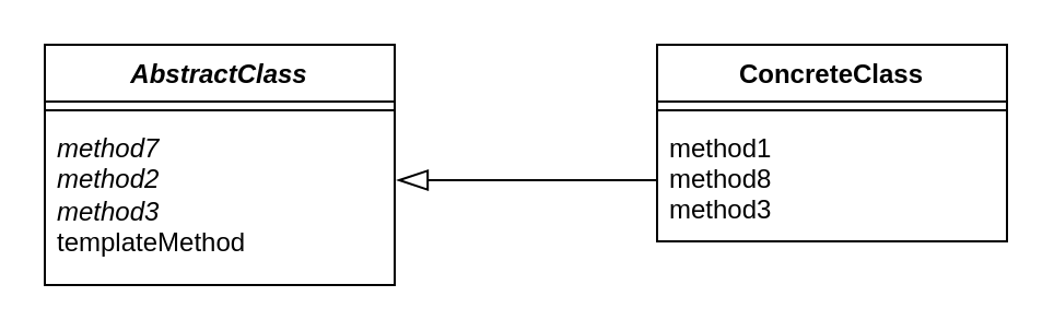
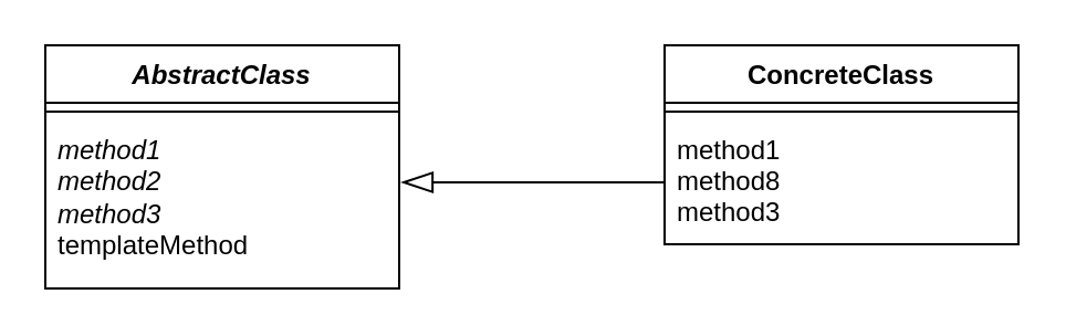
- <mxCell id="4" value="&lt;i&gt;method7&lt;br&gt;method2&lt;br&gt;method3&lt;/i&gt;&lt;br&gt;templateMethod" style="text;strokeColor=none;fillColor=none;align=left;verticalAlign=top;spacingLeft=4;spacingRight=4;overflow=hidden;rotatable=0;points=[[0,0.5],[1,0.5]];portConstraint=eastwest;html=1;" parent="2" vertex="1"><mxGeometry y="34" width="160" height="76" as="geometry" /></mxCell>
+ <mxCell id="4" value="&lt;i&gt;method1&lt;br&gt;method2&lt;br&gt;method3&lt;/i&gt;&lt;br&gt;templateMethod" style="text;strokeColor=none;fillColor=none;align=left;verticalAlign=top;spacingLeft=4;spacingRight=4;overflow=hidden;rotatable=0;points=[[0,0.5],[1,0.5]];portConstraint=eastwest;html=1;" parent="2" vertex="1"><mxGeometry y="34" width="160" height="76" as="geometry" /></mxCell>
